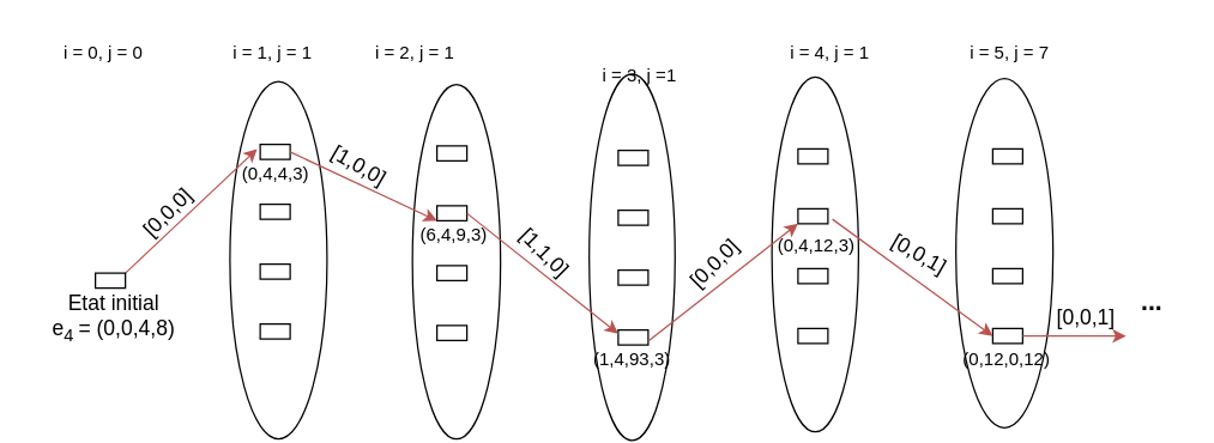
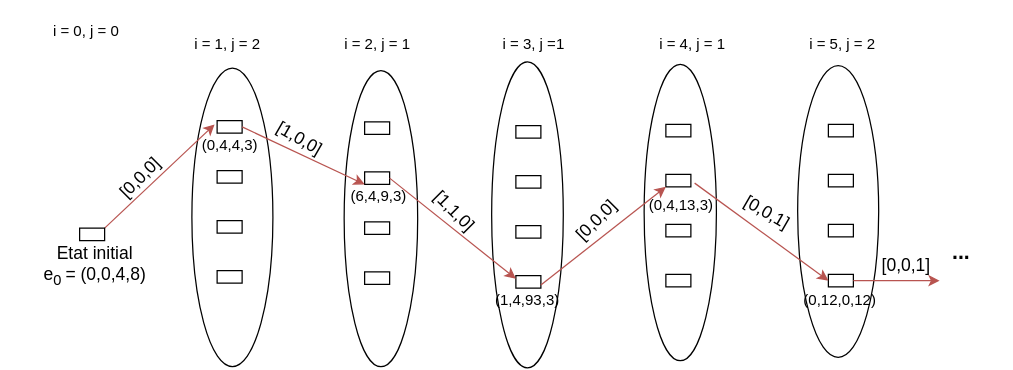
- <mxCell id="36" value="i = 0, j = 0" style="text;html=1;align=center;verticalAlign=middle;resizable=0;points=[];autosize=1;" parent="1" vertex="1"><mxGeometry x="28" y="20" width="80" height="30" as="geometry" /></mxCell>
+ <mxCell id="36" value="i = 0, j = 0" style="text;html=1;align=center;verticalAlign=middle;resizable=0;points=[];autosize=1;" parent="1" vertex="1"><mxGeometry x="28" y="10" width="80" height="30" as="geometry" /></mxCell>
- <mxCell id="24" value="i = 1, j = 1" style="text;html=1;align=center;verticalAlign=middle;resizable=0;points=[];autosize=1;" parent="1" vertex="1"><mxGeometry x="141" y="20" width="80" height="30" as="geometry" /></mxCell>
+ <mxCell id="24" value="i = 1, j = 2" style="text;html=1;align=center;verticalAlign=middle;resizable=0;points=[];autosize=1;" parent="1" vertex="1"><mxGeometry x="141" y="20" width="80" height="30" as="geometry" /></mxCell>
- <mxCell id="25" value="i = 2, j = 1" style="text;html=1;align=center;verticalAlign=middle;resizable=0;points=[];autosize=1;" parent="1" vertex="1"><mxGeometry x="236" y="20" width="80" height="30" as="geometry" /></mxCell>
+ <mxCell id="25" value="i = 2, j = 1" style="text;html=1;align=center;verticalAlign=middle;resizable=0;points=[];autosize=1;" parent="1" vertex="1"><mxGeometry x="261" y="20" width="80" height="30" as="geometry" /></mxCell>
- <mxCell id="34" value="i = 5, j = 7" style="text;html=1;align=center;verticalAlign=middle;resizable=0;points=[];autosize=1;" parent="1" vertex="1"><mxGeometry x="632.63" y="20" width="80" height="30" as="geometry" /></mxCell>
+ <mxCell id="34" value="i = 5, j = 2" style="text;html=1;align=center;verticalAlign=middle;resizable=0;points=[];autosize=1;" parent="1" vertex="1"><mxGeometry x="632.63" y="20" width="80" height="30" as="geometry" /></mxCell>
- <mxCell id="26" value="i = 3, j =1" style="text;html=1;align=center;verticalAlign=middle;resizable=0;points=[];autosize=1;" parent="1" vertex="1"><mxGeometry x="391" y="35" width="70" height="30" as="geometry" /></mxCell>
+ <mxCell id="26" value="i = 3, j =1" style="text;html=1;align=center;verticalAlign=middle;resizable=0;points=[];autosize=1;" parent="1" vertex="1"><mxGeometry x="391" y="20" width="70" height="30" as="geometry" /></mxCell>
- <mxCell id="51" value="(0,4,12,3)" style="text;html=1;align=center;verticalAlign=middle;resizable=0;points=[];autosize=1;strokeColor=none;fillColor=none;" parent="1" vertex="1"><mxGeometry x="508.53" y="149" width="70" height="30" as="geometry" /></mxCell>
+ <mxCell id="51" value="(0,4,13,3)" style="text;html=1;align=center;verticalAlign=middle;resizable=0;points=[];autosize=1;strokeColor=none;fillColor=none;" parent="1" vertex="1"><mxGeometry x="508.53" y="149" width="70" height="30" as="geometry" /></mxCell>
- <mxCell id="28" value="&lt;font style=&quot;font-size: 14px;&quot;&gt;Etat initial &lt;br&gt;e&lt;sub&gt;4&amp;nbsp;&lt;/sub&gt;= (0,0,4,8)&lt;/font&gt;" style="text;html=1;align=center;verticalAlign=middle;resizable=0;points=[];autosize=1;" parent="1" vertex="1"><mxGeometry x="20" y="187" width="110" height="50" as="geometry" /></mxCell>
+ <mxCell id="28" value="&lt;font style=&quot;font-size: 14px;&quot;&gt;Etat initial &lt;br&gt;e&lt;sub&gt;0&amp;nbsp;&lt;/sub&gt;= (0,0,4,8)&lt;/font&gt;" style="text;html=1;align=center;verticalAlign=middle;resizable=0;points=[];autosize=1;" parent="1" vertex="1"><mxGeometry x="20" y="187" width="110" height="50" as="geometry" /></mxCell>
